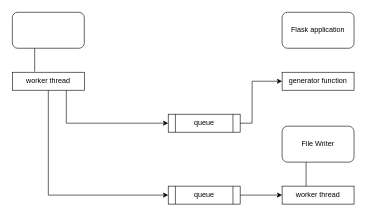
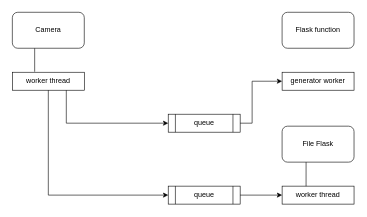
+ <mxCell id="3" value="Camera" style="text;html=1;strokeColor=none;fillColor=none;align=center;verticalAlign=middle;whiteSpace=wrap;rounded=0;" vertex="1" parent="1"><mxGeometry x="50" y="35" width="60" height="30" as="geometry" /></mxCell>
- <mxCell id="15" value="Flask application" style="rounded=1;whiteSpace=wrap;html=1;" vertex="1" parent="1"><mxGeometry x="470" y="20" width="120" height="60" as="geometry" /></mxCell>
+ <mxCell id="15" value="Flask function" style="rounded=1;whiteSpace=wrap;html=1;" vertex="1" parent="1"><mxGeometry x="470" y="20" width="120" height="60" as="geometry" /></mxCell>
- <mxCell id="16" value="generator function" style="rounded=0;whiteSpace=wrap;html=1;" vertex="1" parent="1"><mxGeometry x="470" y="120" width="120" height="30" as="geometry" /></mxCell>
+ <mxCell id="16" value="generator worker" style="rounded=0;whiteSpace=wrap;html=1;" vertex="1" parent="1"><mxGeometry x="470" y="120" width="120" height="30" as="geometry" /></mxCell>
- <mxCell id="8" value="File Writer" style="text;html=1;strokeColor=none;fillColor=none;align=center;verticalAlign=middle;whiteSpace=wrap;rounded=0;" vertex="1" parent="1"><mxGeometry x="500" y="225" width="60" height="30" as="geometry" /></mxCell>
+ <mxCell id="8" value="File Flask" style="text;html=1;strokeColor=none;fillColor=none;align=center;verticalAlign=middle;whiteSpace=wrap;rounded=0;" vertex="1" parent="1"><mxGeometry x="500" y="225" width="60" height="30" as="geometry" /></mxCell>
